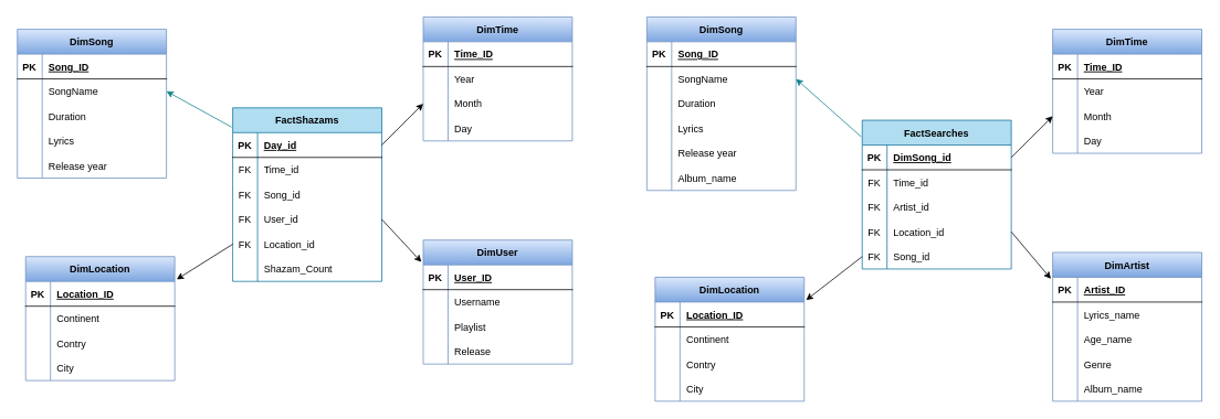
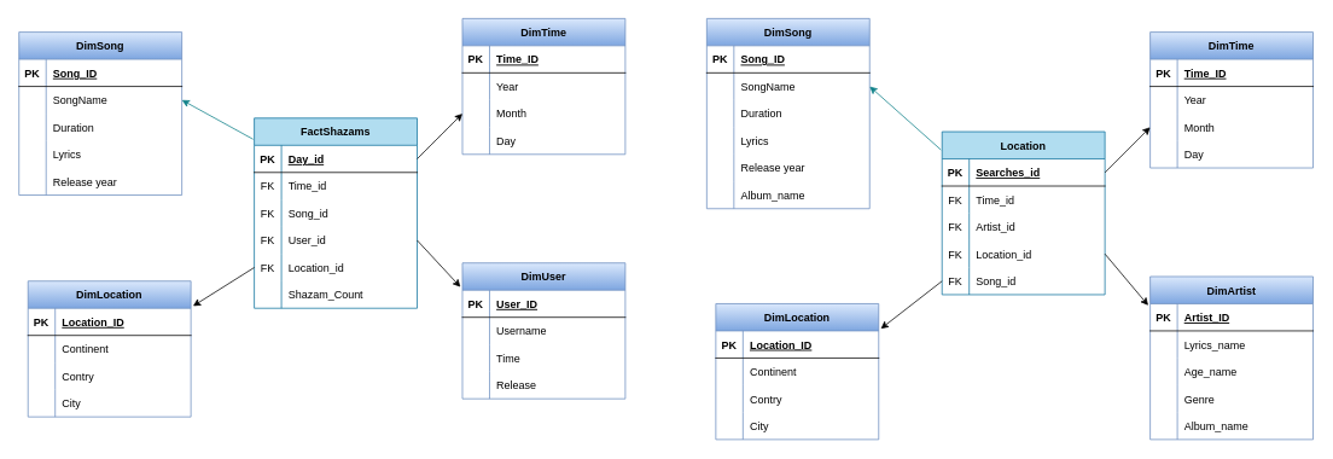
- <mxCell id="80" value="FactSearches" style="shape=table;startSize=30;container=1;collapsible=1;childLayout=tableLayout;fixedRows=1;rowLines=0;fontStyle=1;align=center;resizeLast=1;fillColor=#b1ddf0;strokeColor=#10739e;" vertex="1" parent="1"><mxGeometry x="1040" y="145" width="180" height="180" as="geometry" /></mxCell>
+ <mxCell id="80" value="Location" style="shape=table;startSize=30;container=1;collapsible=1;childLayout=tableLayout;fixedRows=1;rowLines=0;fontStyle=1;align=center;resizeLast=1;fillColor=#b1ddf0;strokeColor=#10739e;" vertex="1" parent="1"><mxGeometry x="1040" y="145" width="180" height="180" as="geometry" /></mxCell>
- <mxCell id="83" value="DimSong_id" style="shape=partialRectangle;connectable=0;fillColor=none;top=0;left=0;bottom=0;right=0;align=left;spacingLeft=6;fontStyle=5;overflow=hidden;" vertex="1" parent="81"><mxGeometry x="30" width="150" height="30" as="geometry"><mxRectangle width="150" height="30" as="alternateBounds" /></mxGeometry></mxCell>
+ <mxCell id="83" value="Searches_id" style="shape=partialRectangle;connectable=0;fillColor=none;top=0;left=0;bottom=0;right=0;align=left;spacingLeft=6;fontStyle=5;overflow=hidden;" vertex="1" parent="81"><mxGeometry x="30" width="150" height="30" as="geometry"><mxRectangle width="150" height="30" as="alternateBounds" /></mxGeometry></mxCell>
- <mxCell id="72" value="Playlist" style="shape=partialRectangle;connectable=0;fillColor=none;top=0;left=0;bottom=0;right=0;align=left;spacingLeft=6;overflow=hidden;" vertex="1" parent="70"><mxGeometry x="30" width="150" height="30" as="geometry"><mxRectangle width="150" height="30" as="alternateBounds" /></mxGeometry></mxCell>
+ <mxCell id="72" value="Time" style="shape=partialRectangle;connectable=0;fillColor=none;top=0;left=0;bottom=0;right=0;align=left;spacingLeft=6;overflow=hidden;" vertex="1" parent="70"><mxGeometry x="30" width="150" height="30" as="geometry"><mxRectangle width="150" height="30" as="alternateBounds" /></mxGeometry></mxCell>
